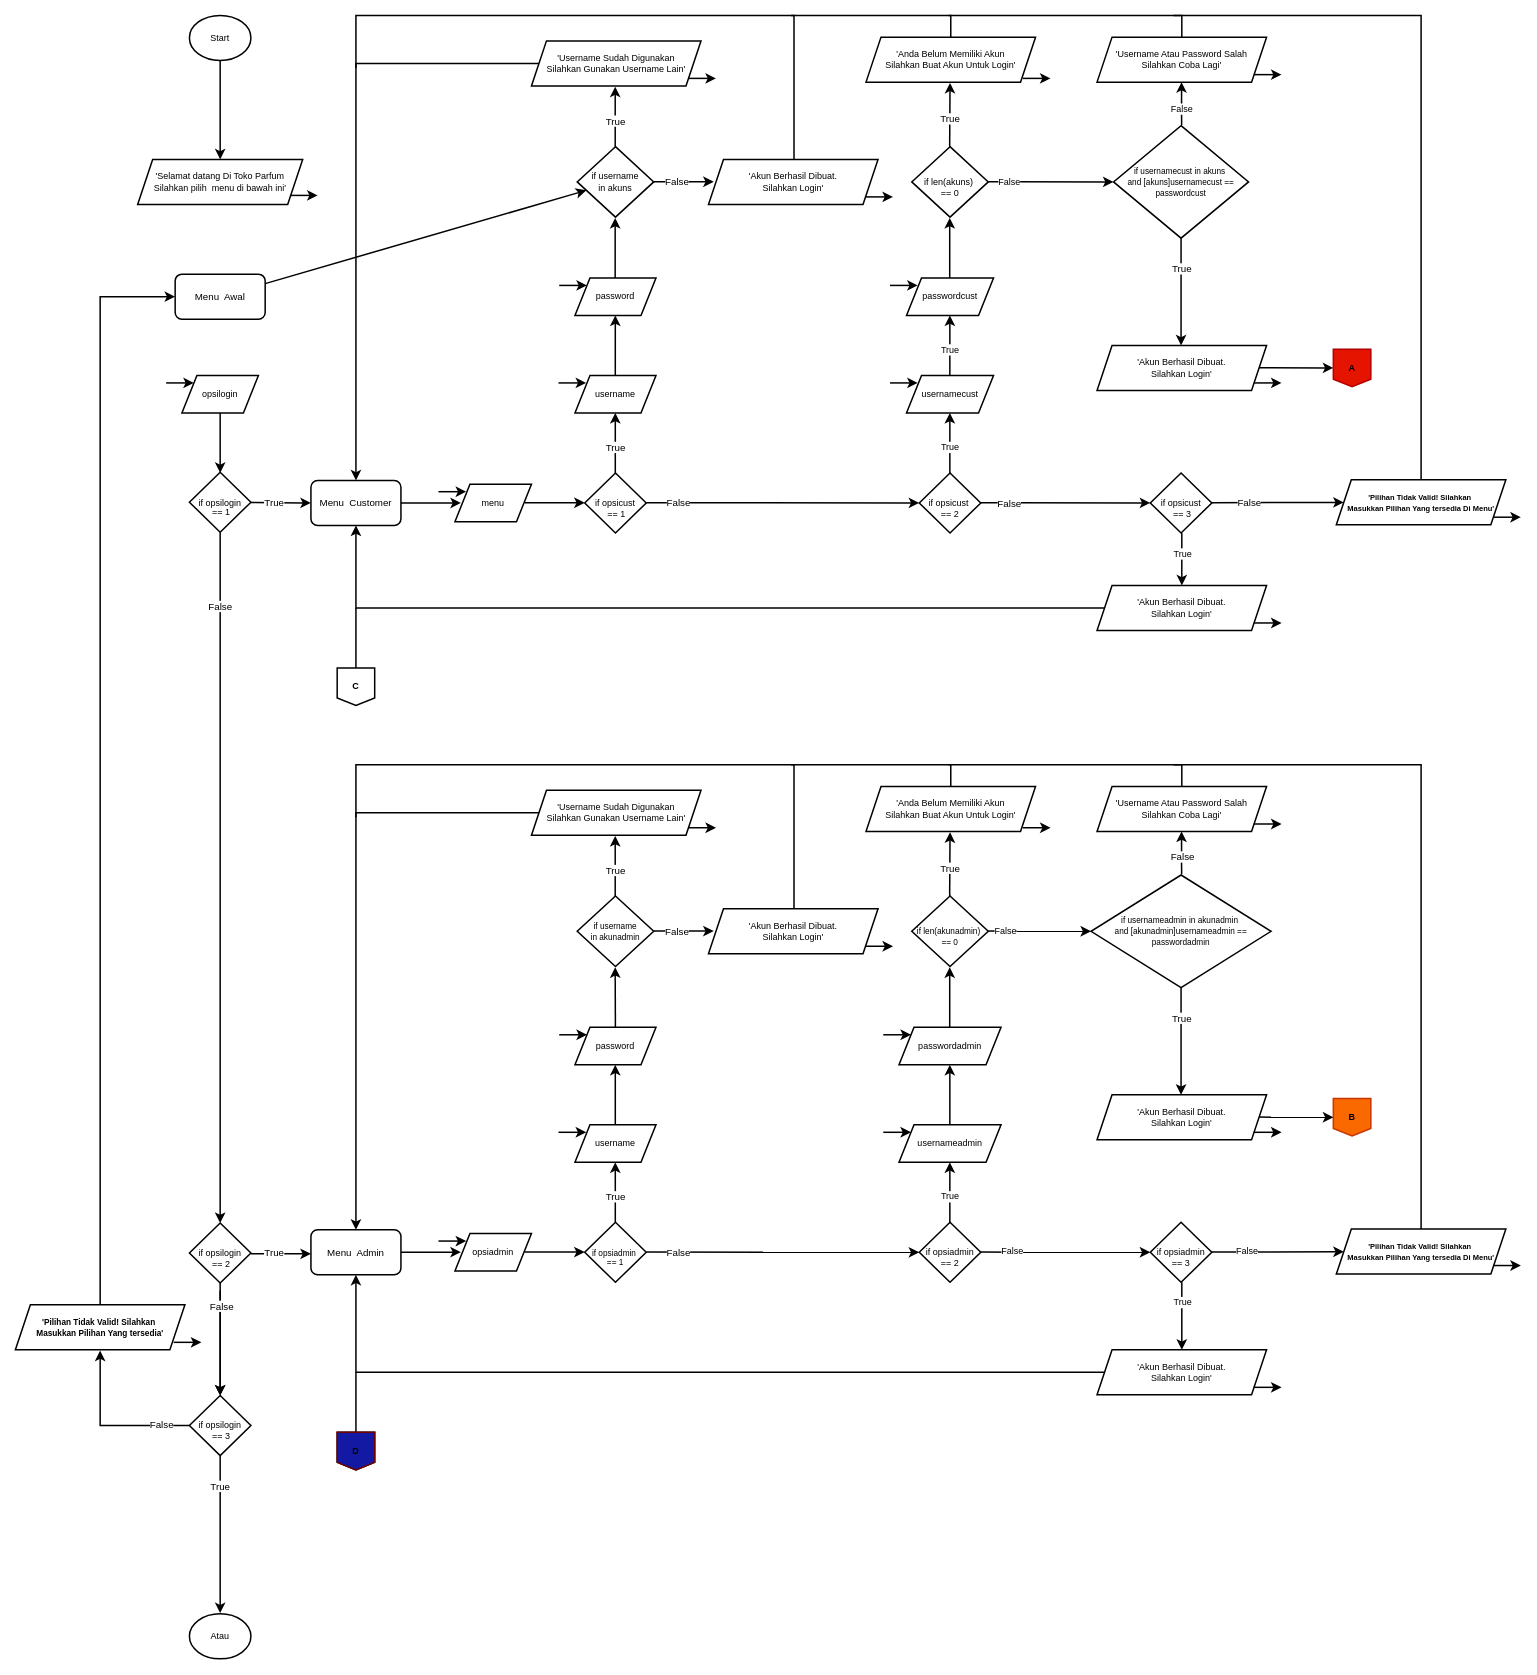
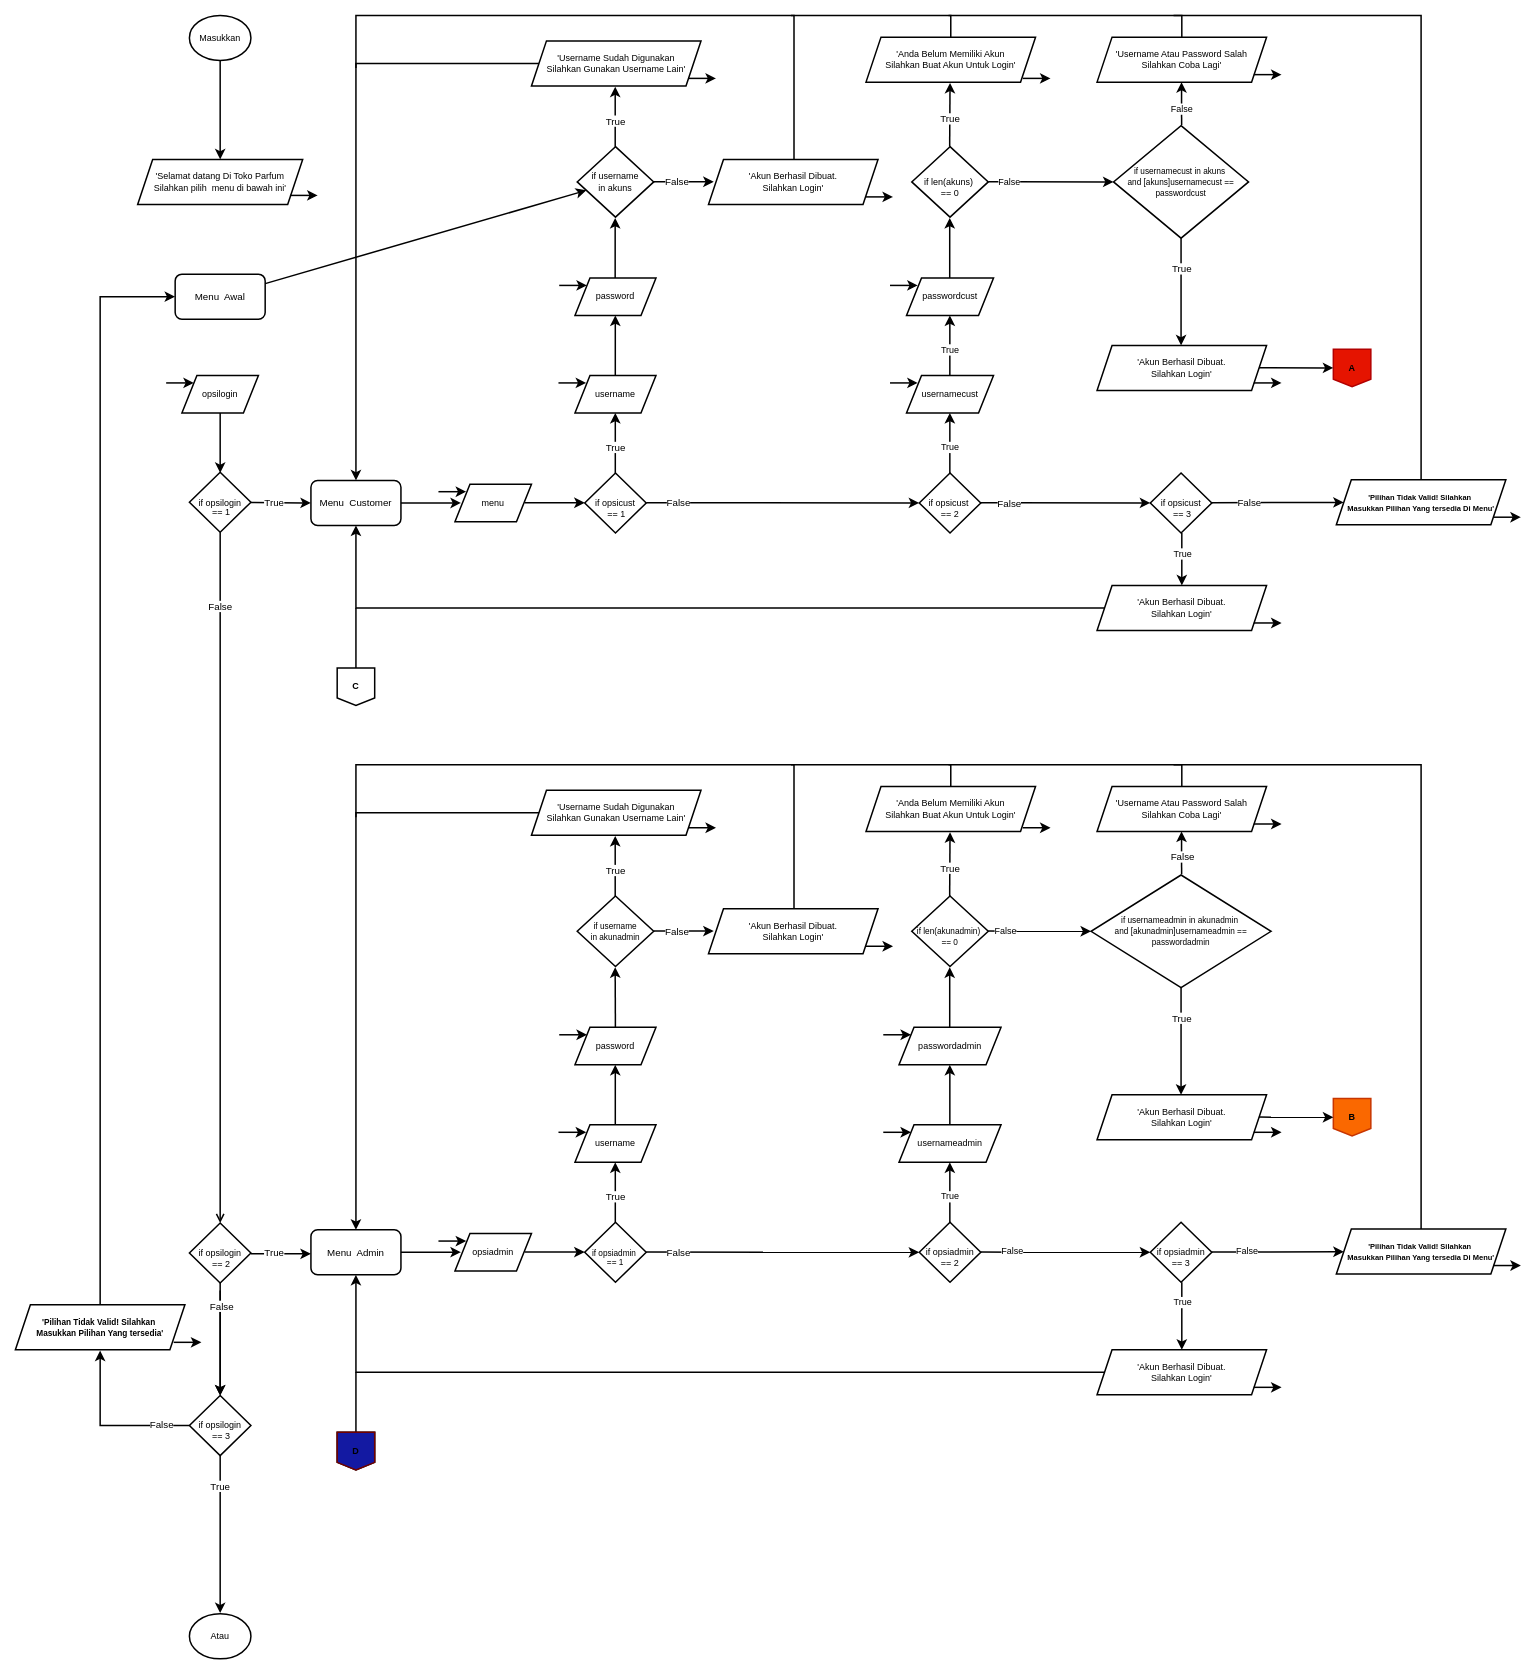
- <mxCell id="6" value="&lt;font style=&quot;color: light-dark(rgb(0, 0, 0), rgb(255, 255, 255));&quot;&gt;Start&lt;/font&gt;" style="ellipse;whiteSpace=wrap;html=1;labelBackgroundColor=none;fillColor=none;fontColor=#ffffff;strokeColor=light-dark(#000000,#FFFFFF);strokeWidth=2;" vertex="1" parent="1"><mxGeometry x="252" y="20" width="82" height="60" as="geometry" /></mxCell>
+ <mxCell id="6" value="&lt;font style=&quot;color: light-dark(rgb(0, 0, 0), rgb(255, 255, 255));&quot;&gt;Masukkan&lt;/font&gt;" style="ellipse;whiteSpace=wrap;html=1;labelBackgroundColor=none;fillColor=none;fontColor=#ffffff;strokeColor=light-dark(#000000,#FFFFFF);strokeWidth=2;" vertex="1" parent="1"><mxGeometry x="252" y="20" width="82" height="60" as="geometry" /></mxCell>
- <mxCell id="14" style="edgeStyle=none;curved=1;rounded=0;orthogonalLoop=1;jettySize=auto;html=1;fontSize=12;startSize=8;endSize=8;strokeWidth=2;entryX=0.5;entryY=0;entryDx=0;entryDy=0;exitX=0.5;exitY=1;exitDx=0;exitDy=0;" edge="1" parent="1" source="19" target="92"><mxGeometry relative="1" as="geometry"><mxPoint x="293.05" y="726.951" as="sourcePoint" /><mxPoint x="294" y="1457" as="targetPoint" /></mxGeometry></mxCell>
+ <mxCell id="14" style="edgeStyle=none;curved=1;rounded=0;orthogonalLoop=1;jettySize=auto;html=1;fontSize=12;startSize=8;endSize=8;strokeWidth=2;entryX=0.5;entryY=0;entryDx=0;entryDy=0;exitX=0.5;exitY=1;exitDx=0;exitDy=0;endArrow=open;" edge="1" parent="1" source="19" target="92"><mxGeometry relative="1" as="geometry"><mxPoint x="293.05" y="726.951" as="sourcePoint" /><mxPoint x="294" y="1457" as="targetPoint" /></mxGeometry></mxCell>
